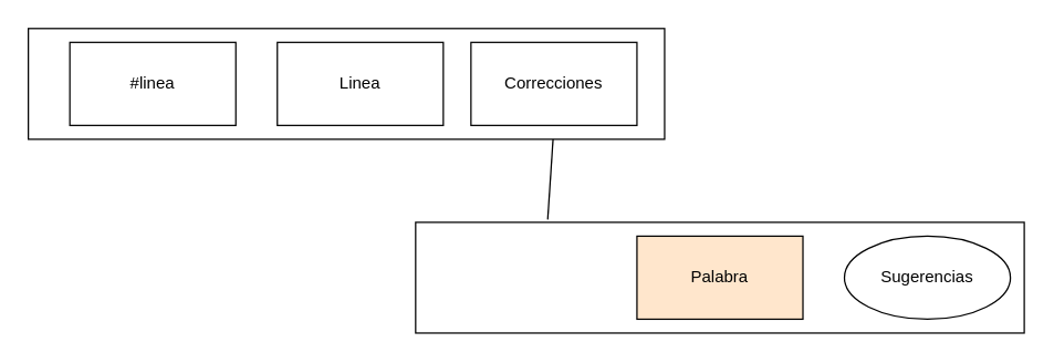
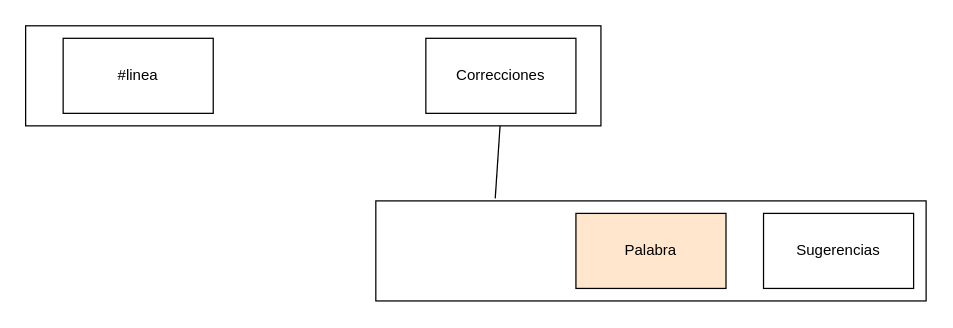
- <mxCell id="10" value="Linea" style="rounded=0;whiteSpace=wrap;html=1;" vertex="1" parent="7"><mxGeometry x="180" y="10" width="120" height="60" as="geometry" /></mxCell>
- <mxCell id="6" value="Sugerencias" style="ellipse;whiteSpace=wrap;html=1;" vertex="1" parent="3"><mxGeometry x="310" y="10" width="120" height="60" as="geometry" /></mxCell>
+ <mxCell id="6" value="Sugerencias" style="rounded=0;whiteSpace=wrap;html=1;" vertex="1" parent="3"><mxGeometry x="310" y="10" width="120" height="60" as="geometry" /></mxCell>
